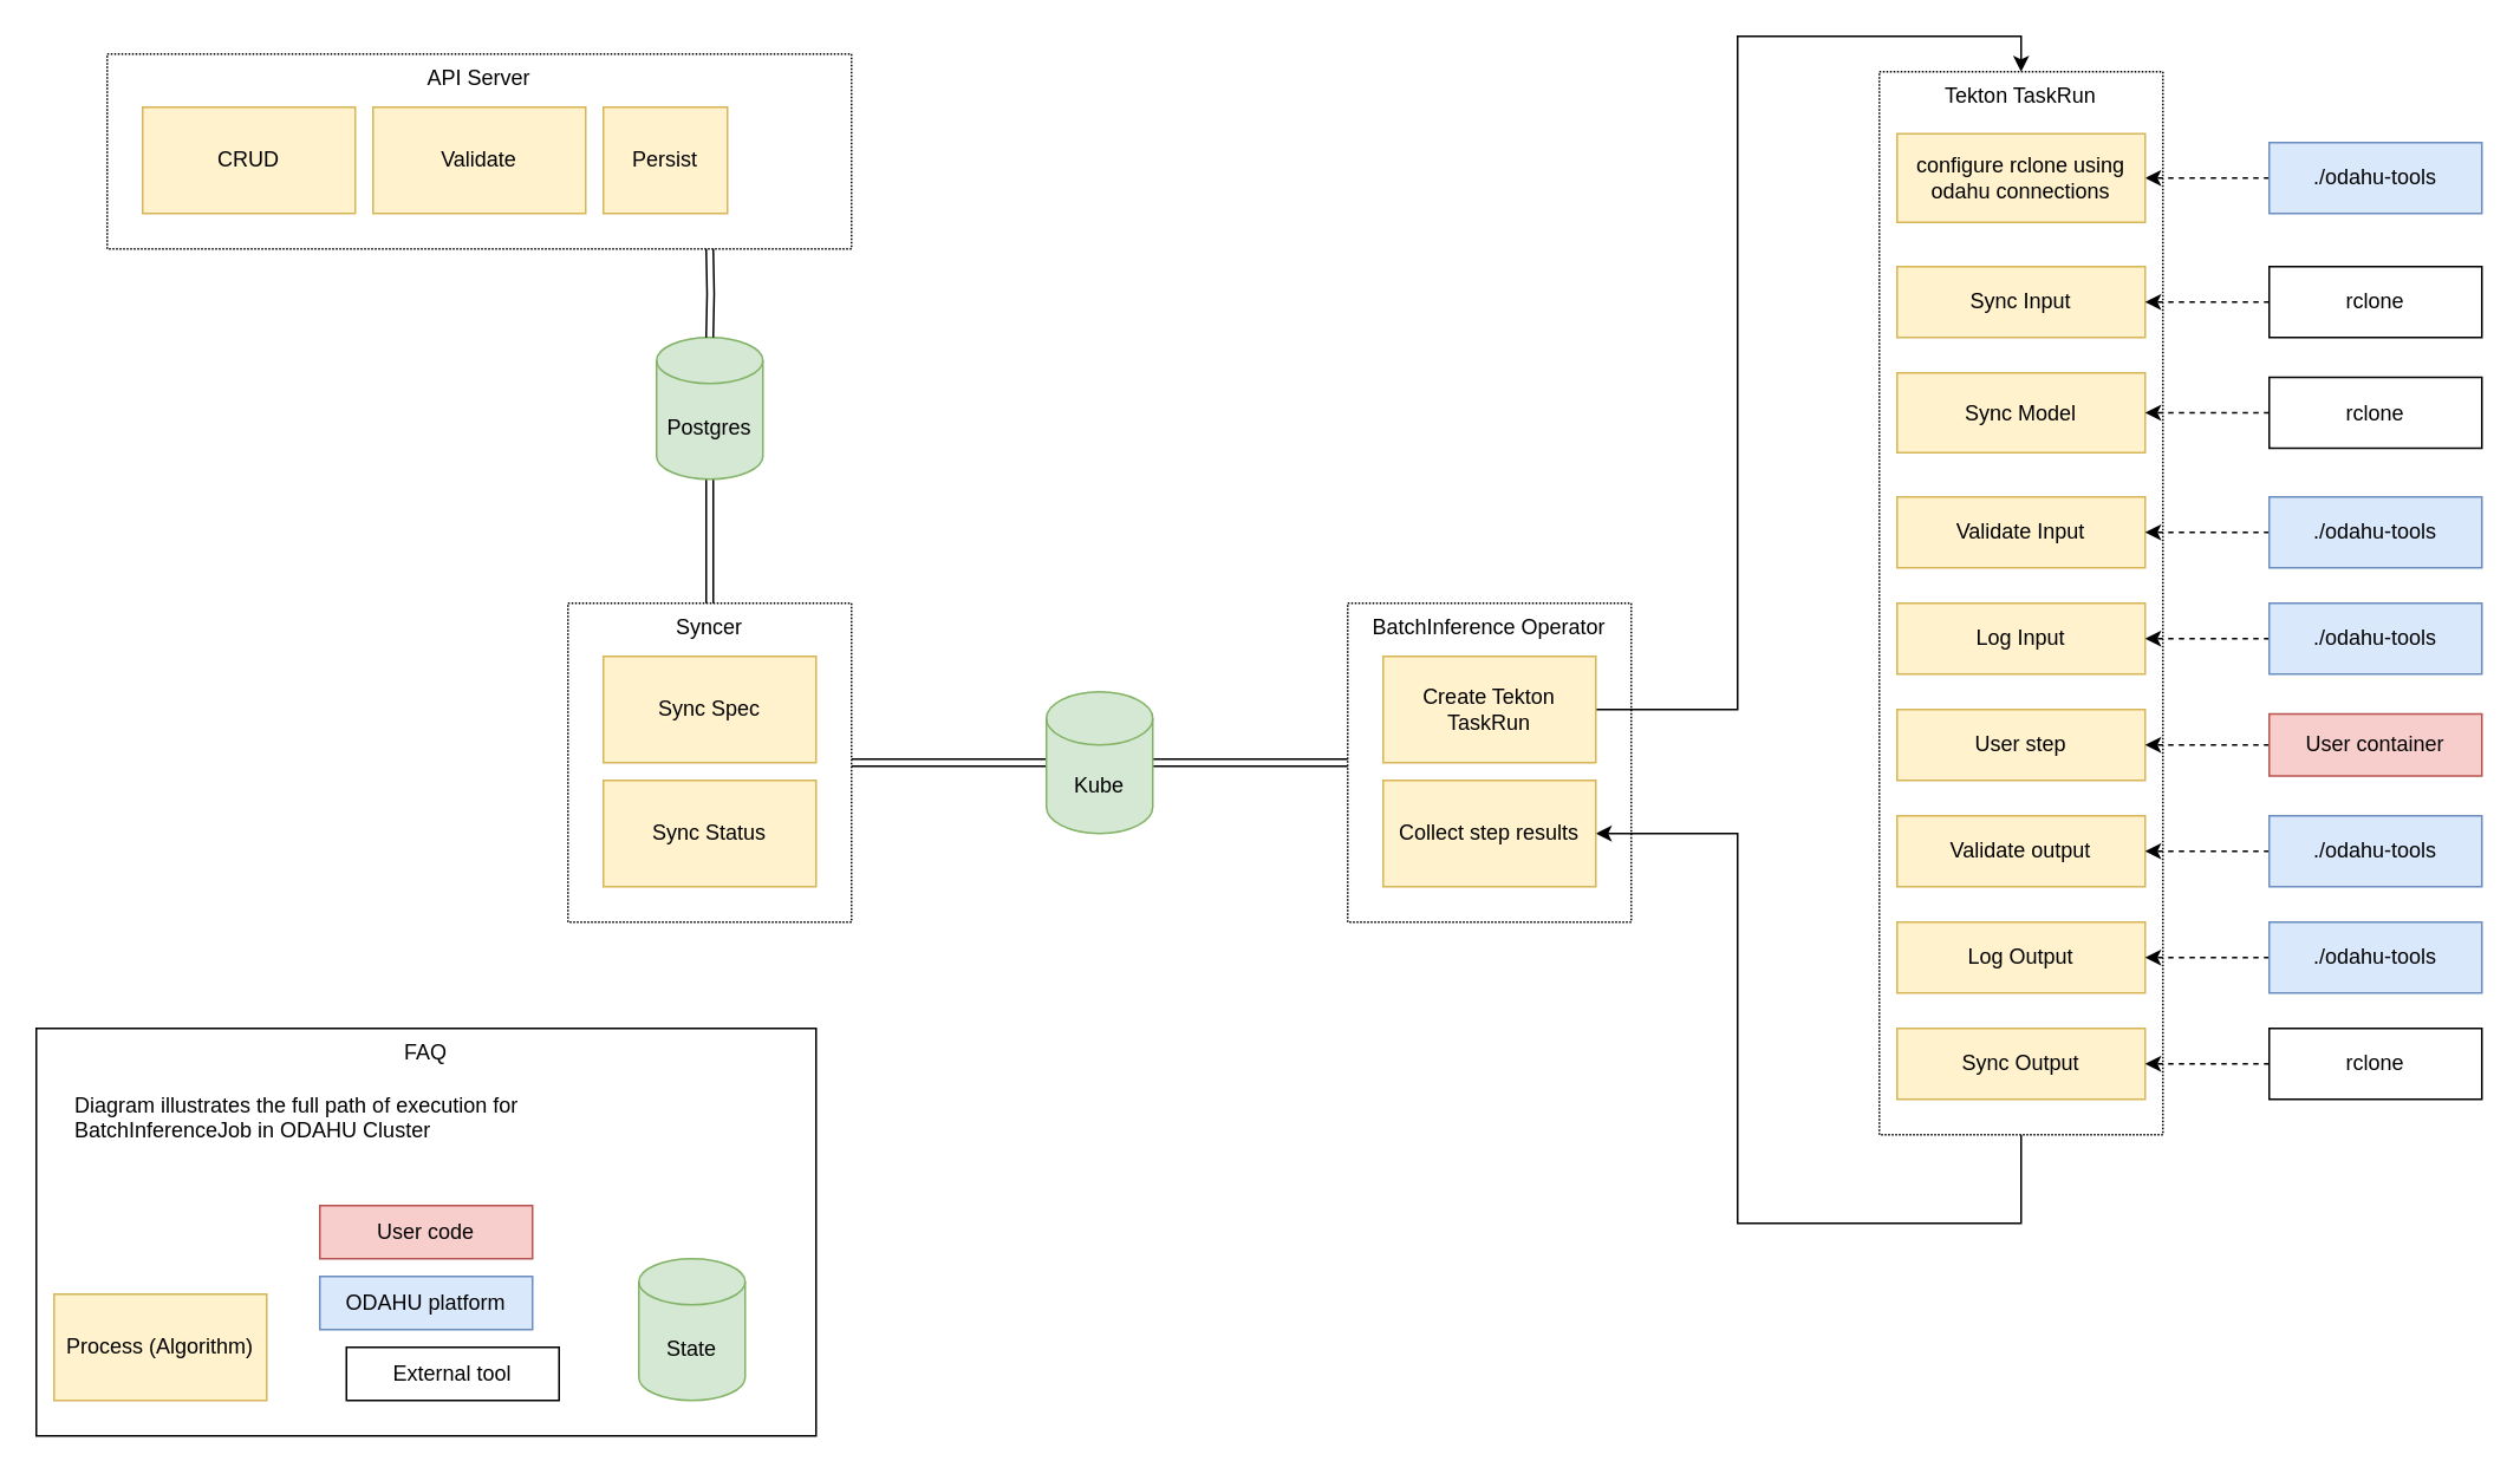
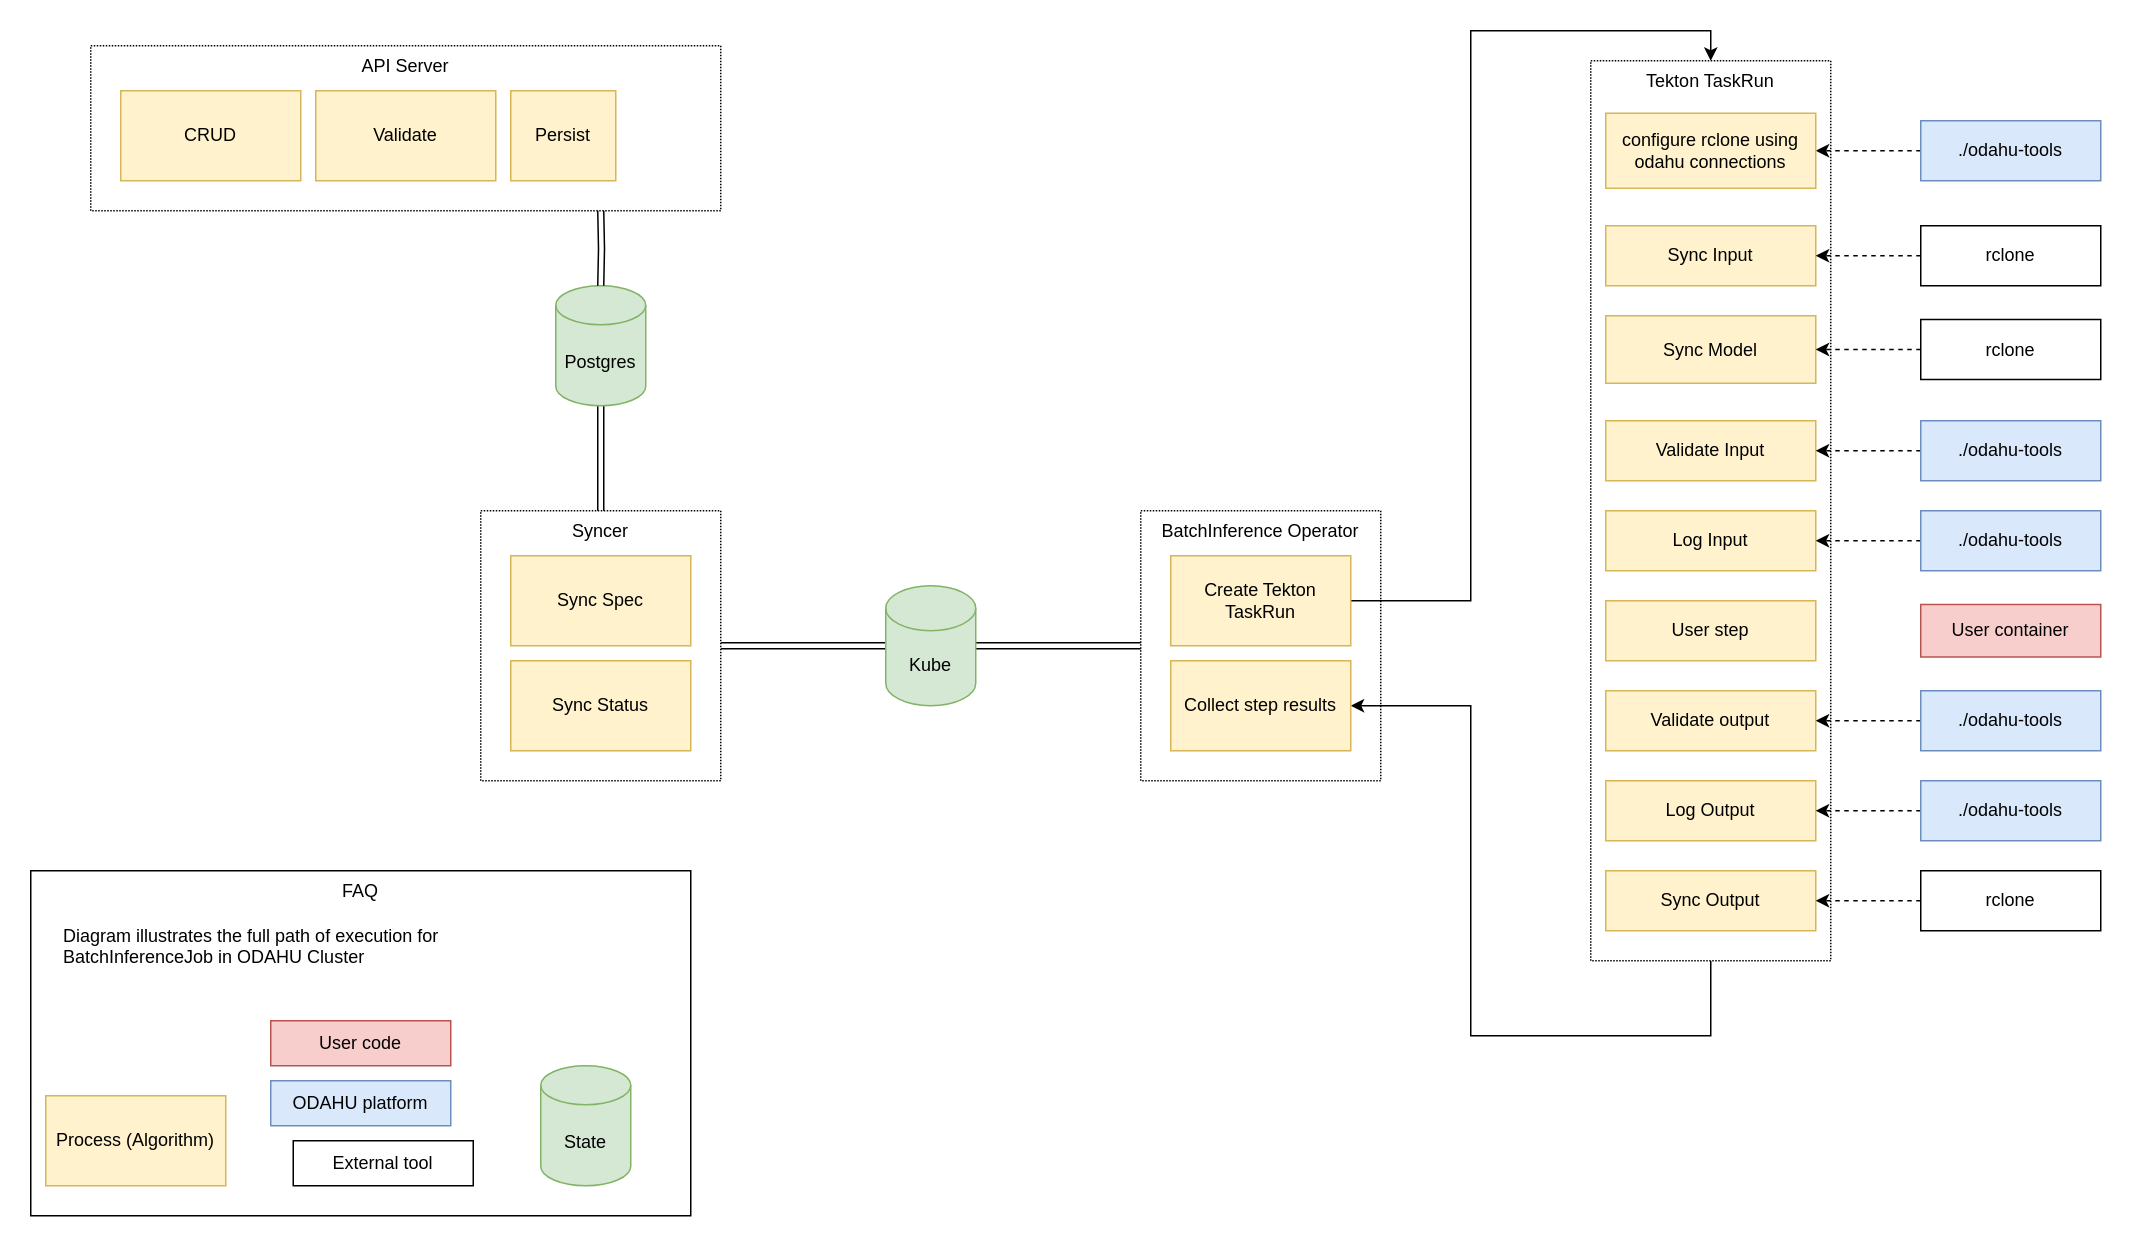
- <mxCell id="25" style="edgeStyle=orthogonalEdgeStyle;rounded=0;orthogonalLoop=1;jettySize=auto;html=1;dashed=1;" parent="1" source="26" target="17" edge="1"><mxGeometry relative="1" as="geometry" /></mxCell>
